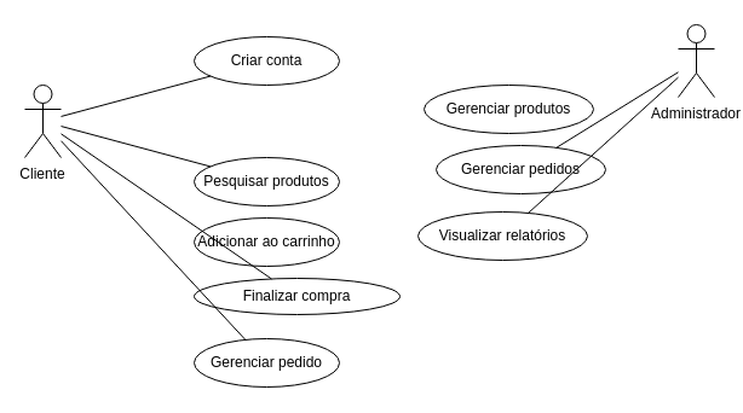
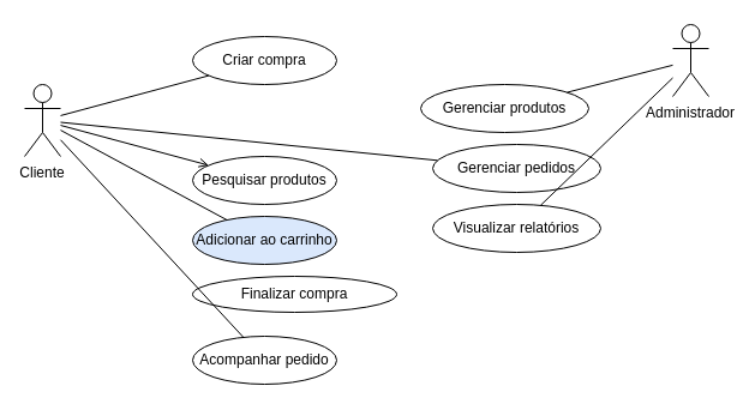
- <mxCell id="4" value="Criar conta" style="ellipse;whiteSpace=wrap;html=1;aspect=fixed;" vertex="1" parent="1"><mxGeometry x="160" y="30" width="120" height="40" as="geometry" /></mxCell>
+ <mxCell id="4" value="Criar compra" style="ellipse;whiteSpace=wrap;html=1;aspect=fixed;" vertex="1" parent="1"><mxGeometry x="160" y="30" width="120" height="40" as="geometry" /></mxCell>
+ <mxCell id="17" style="endArrow=none;" edge="1" parent="1" source="3" target="9"><mxGeometry relative="1" as="geometry" /></mxCell>
- <mxCell id="18" style="endArrow=none;" edge="1" parent="1" source="3" target="10"><mxGeometry relative="1" as="geometry" /></mxCell>
- <mxCell id="13" style="endArrow=none;" edge="1" parent="1" source="2" target="5"><mxGeometry relative="1" as="geometry" /></mxCell>
+ <mxCell id="13" style="endArrow=open;" edge="1" parent="1" source="2" target="5"><mxGeometry relative="1" as="geometry" /></mxCell>
+ <mxCell id="14" style="endArrow=none;" edge="1" parent="1" source="2" target="6"><mxGeometry relative="1" as="geometry" /></mxCell>
- <mxCell id="15" style="endArrow=none;" edge="1" parent="1" source="2" target="7"><mxGeometry relative="1" as="geometry" /></mxCell>
+ <mxCell id="15" style="endArrow=none;" edge="1" parent="1" source="2" target="10"><mxGeometry relative="1" as="geometry" /></mxCell>
- <mxCell id="11" value="Visualizar relatórios" style="ellipse;whiteSpace=wrap;html=1;aspect=fixed;" vertex="1" parent="1"><mxGeometry x="345" y="175" width="140" height="40" as="geometry" /></mxCell>
+ <mxCell id="11" value="Visualizar relatórios" style="ellipse;whiteSpace=wrap;html=1;aspect=fixed;" vertex="1" parent="1"><mxGeometry x="360" y="170" width="140" height="40" as="geometry" /></mxCell>
- <mxCell id="6" value="Adicionar ao carrinho" style="ellipse;whiteSpace=wrap;html=1;aspect=fixed;" vertex="1" parent="1"><mxGeometry x="160" y="180" width="120" height="40" as="geometry" /></mxCell>
+ <mxCell id="6" value="Adicionar ao carrinho" style="ellipse;whiteSpace=wrap;html=1;aspect=fixed;fillColor=#dae8fc;" vertex="1" parent="1"><mxGeometry x="160" y="180" width="120" height="40" as="geometry" /></mxCell>
- <mxCell id="8" value="Gerenciar pedido" style="ellipse;whiteSpace=wrap;html=1;aspect=fixed;" vertex="1" parent="1"><mxGeometry x="160" y="280" width="120" height="40" as="geometry" /></mxCell>
+ <mxCell id="8" value="Acompanhar pedido" style="ellipse;whiteSpace=wrap;html=1;aspect=fixed;" vertex="1" parent="1"><mxGeometry x="160" y="280" width="120" height="40" as="geometry" /></mxCell>
